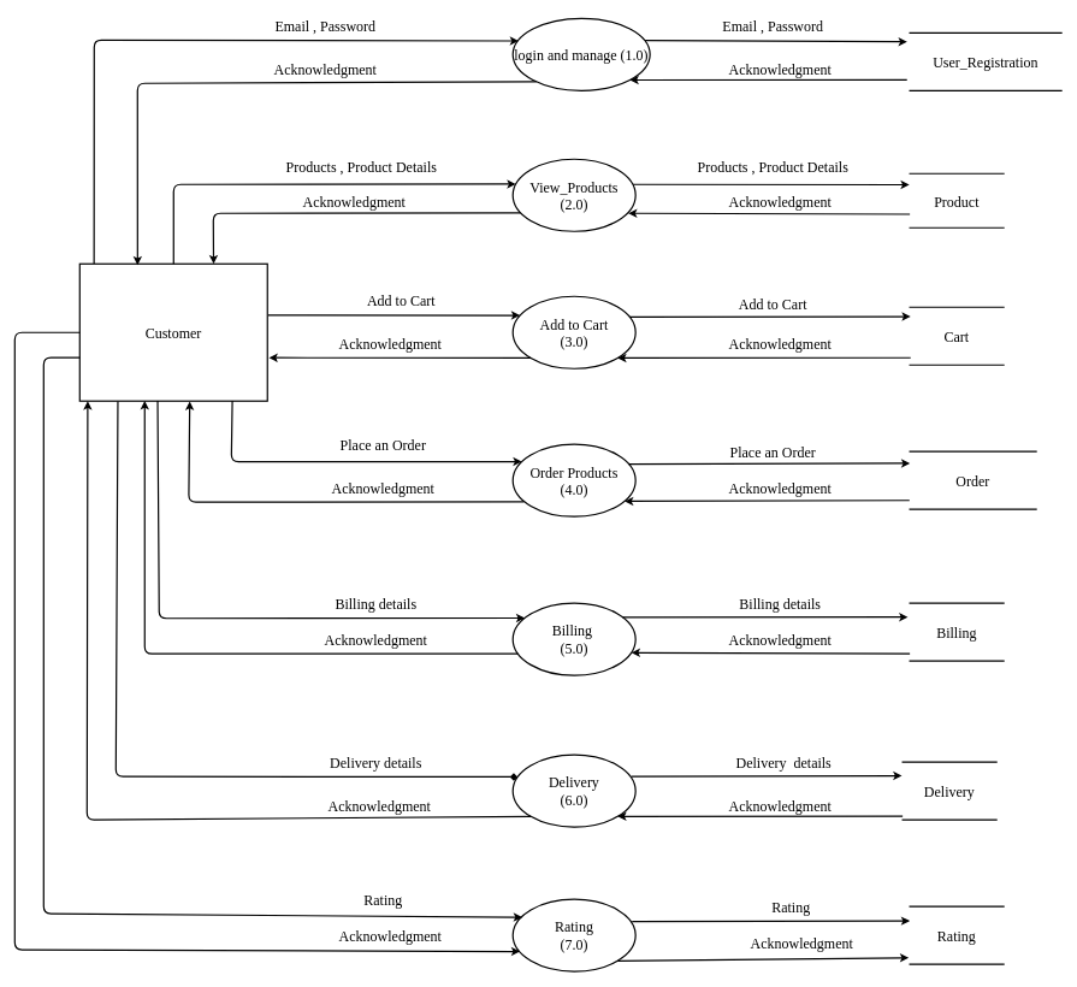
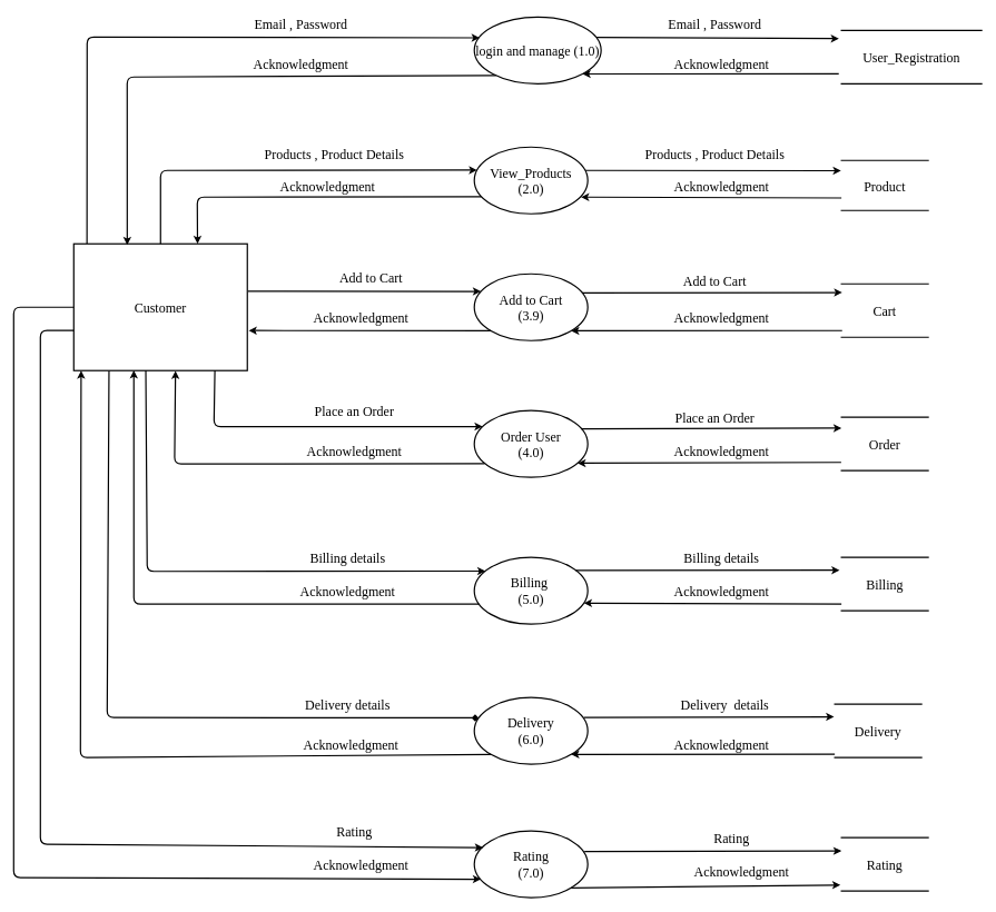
- <mxCell id="5" value="&lt;font face=&quot;Georgia&quot; style=&quot;font-size: 20px;&quot;&gt;&lt;span style=&quot;font-size: 20px;&quot;&gt;Add to Cart&lt;br style=&quot;font-size: 20px;&quot;&gt;(3.0)&lt;br style=&quot;font-size: 20px;&quot;&gt;&lt;/span&gt;&lt;/font&gt;" style="ellipse;whiteSpace=wrap;html=1;fontSize=20;strokeWidth=2;" parent="1" vertex="1"><mxGeometry x="710" y="410" width="170" height="100" as="geometry" /></mxCell>
+ <mxCell id="5" value="&lt;font face=&quot;Georgia&quot; style=&quot;font-size: 20px;&quot;&gt;&lt;span style=&quot;font-size: 20px;&quot;&gt;Add to Cart&lt;br style=&quot;font-size: 20px;&quot;&gt;(3.9)&lt;br style=&quot;font-size: 20px;&quot;&gt;&lt;/span&gt;&lt;/font&gt;" style="ellipse;whiteSpace=wrap;html=1;fontSize=20;strokeWidth=2;" parent="1" vertex="1"><mxGeometry x="710" y="410" width="170" height="100" as="geometry" /></mxCell>
- <mxCell id="6" value="&lt;font face=&quot;Georgia&quot; style=&quot;font-size: 20px;&quot;&gt;&lt;span style=&quot;font-size: 20px;&quot;&gt;Order Products&lt;br style=&quot;font-size: 20px;&quot;&gt;(4.0)&lt;br style=&quot;font-size: 20px;&quot;&gt;&lt;/span&gt;&lt;/font&gt;" style="ellipse;whiteSpace=wrap;html=1;fontSize=20;strokeWidth=2;" parent="1" vertex="1"><mxGeometry x="710" y="615" width="170" height="100" as="geometry" /></mxCell>
+ <mxCell id="6" value="&lt;font face=&quot;Georgia&quot; style=&quot;font-size: 20px;&quot;&gt;&lt;span style=&quot;font-size: 20px;&quot;&gt;Order User&lt;br style=&quot;font-size: 20px;&quot;&gt;(4.0)&lt;br style=&quot;font-size: 20px;&quot;&gt;&lt;/span&gt;&lt;/font&gt;" style="ellipse;whiteSpace=wrap;html=1;fontSize=20;strokeWidth=2;" parent="1" vertex="1"><mxGeometry x="710" y="615" width="170" height="100" as="geometry" /></mxCell>
- <mxCell id="10" value="&lt;font face=&quot;georgia&quot; style=&quot;font-size: 20px;&quot;&gt;Order&lt;/font&gt;" style="shape=partialRectangle;whiteSpace=wrap;html=1;left=0;right=0;fillColor=none;strokeWidth=2;fontSize=20;" parent="1" vertex="1"><mxGeometry x="1260" y="625" width="175" height="80" as="geometry" /></mxCell>
+ <mxCell id="10" value="&lt;font face=&quot;georgia&quot; style=&quot;font-size: 20px;&quot;&gt;Order&lt;/font&gt;" style="shape=partialRectangle;whiteSpace=wrap;html=1;left=0;right=0;fillColor=none;strokeWidth=2;fontSize=20;" parent="1" vertex="1"><mxGeometry x="1260" y="625" width="130" height="80" as="geometry" /></mxCell>
